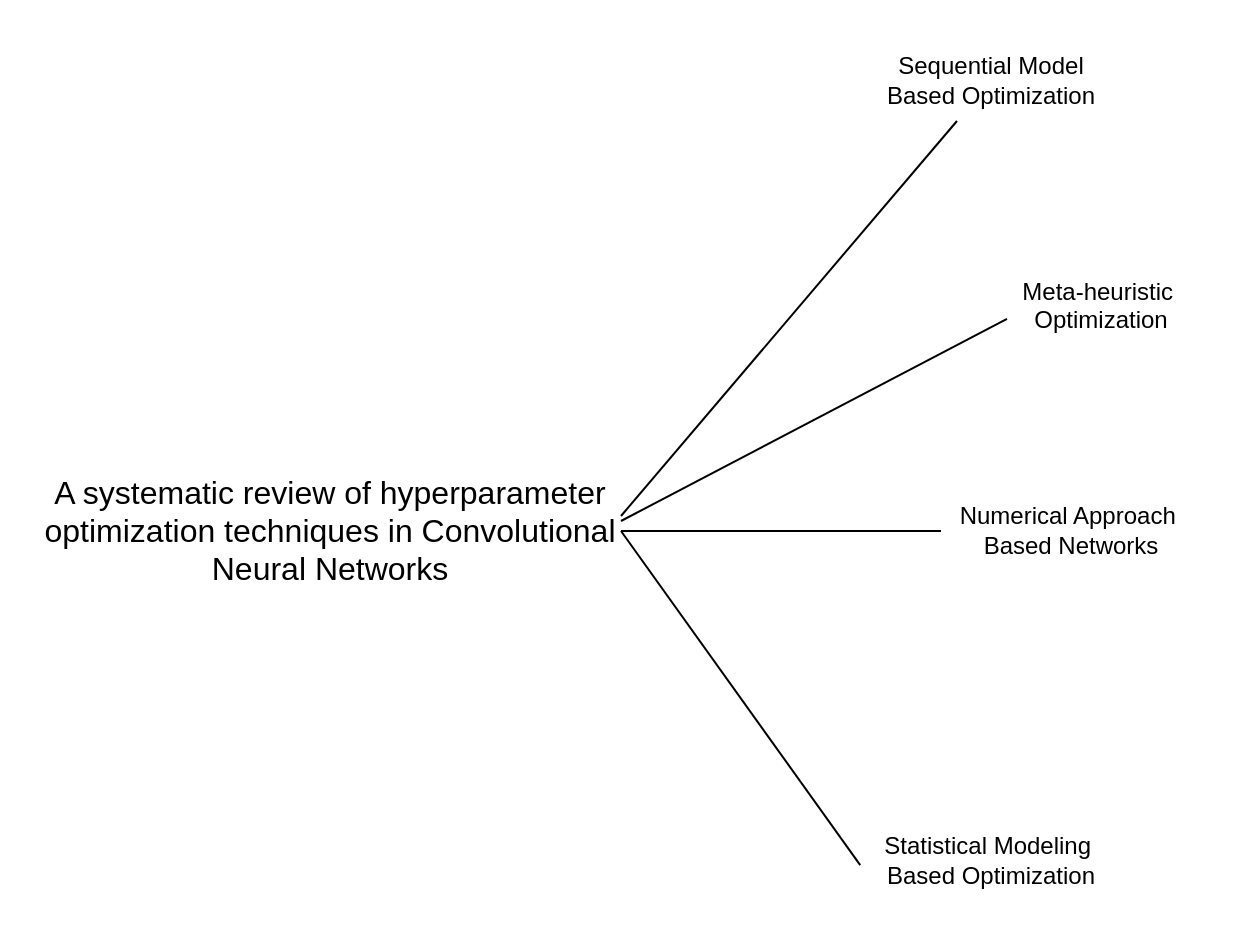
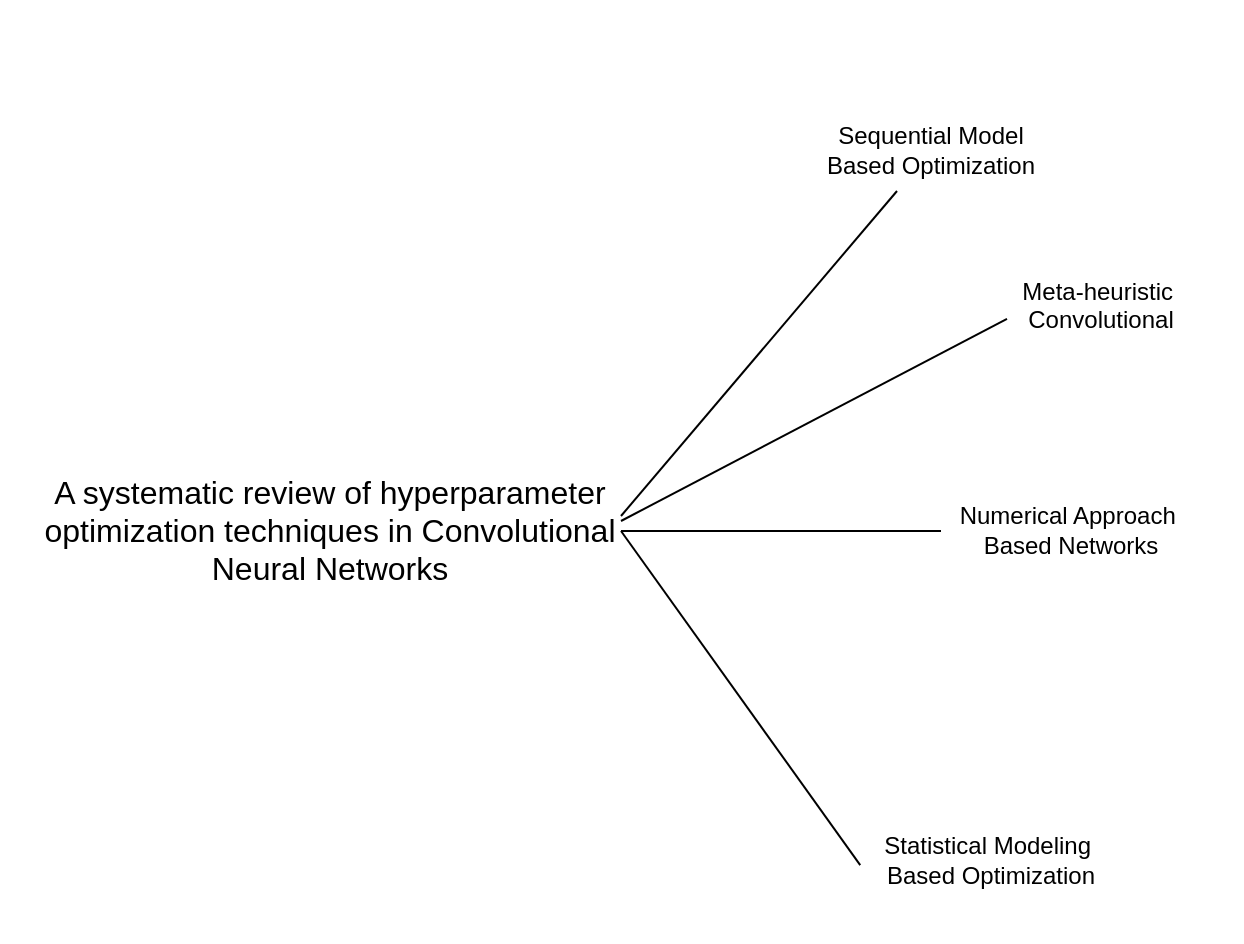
- <mxCell id="3" value="Sequential Model&lt;br&gt;Based Optimization" style="text;html=1;align=center;verticalAlign=middle;resizable=0;points=[];autosize=1;strokeColor=none;fillColor=none;" vertex="1" parent="1"><mxGeometry x="430" y="20" width="130" height="40" as="geometry" /></mxCell>
+ <mxCell id="3" value="Sequential Model&lt;br&gt;Based Optimization" style="text;html=1;align=center;verticalAlign=middle;resizable=0;points=[];autosize=1;strokeColor=none;fillColor=none;" vertex="1" parent="1"><mxGeometry x="400" y="55" width="130" height="40" as="geometry" /></mxCell>
- <mxCell id="4" value="Meta-heuristic&amp;nbsp;&lt;div&gt;Optimization&lt;/div&gt;&lt;div&gt;&lt;br&gt;&lt;/div&gt;" style="text;html=1;align=center;verticalAlign=middle;resizable=0;points=[];autosize=1;strokeColor=none;fillColor=none;" vertex="1" parent="1"><mxGeometry x="500" y="130" width="100" height="60" as="geometry" /></mxCell>
+ <mxCell id="4" value="Meta-heuristic&amp;nbsp;&lt;div&gt;Convolutional&lt;/div&gt;&lt;div&gt;&lt;br&gt;&lt;/div&gt;" style="text;html=1;align=center;verticalAlign=middle;resizable=0;points=[];autosize=1;strokeColor=none;fillColor=none;" vertex="1" parent="1"><mxGeometry x="500" y="130" width="100" height="60" as="geometry" /></mxCell>
